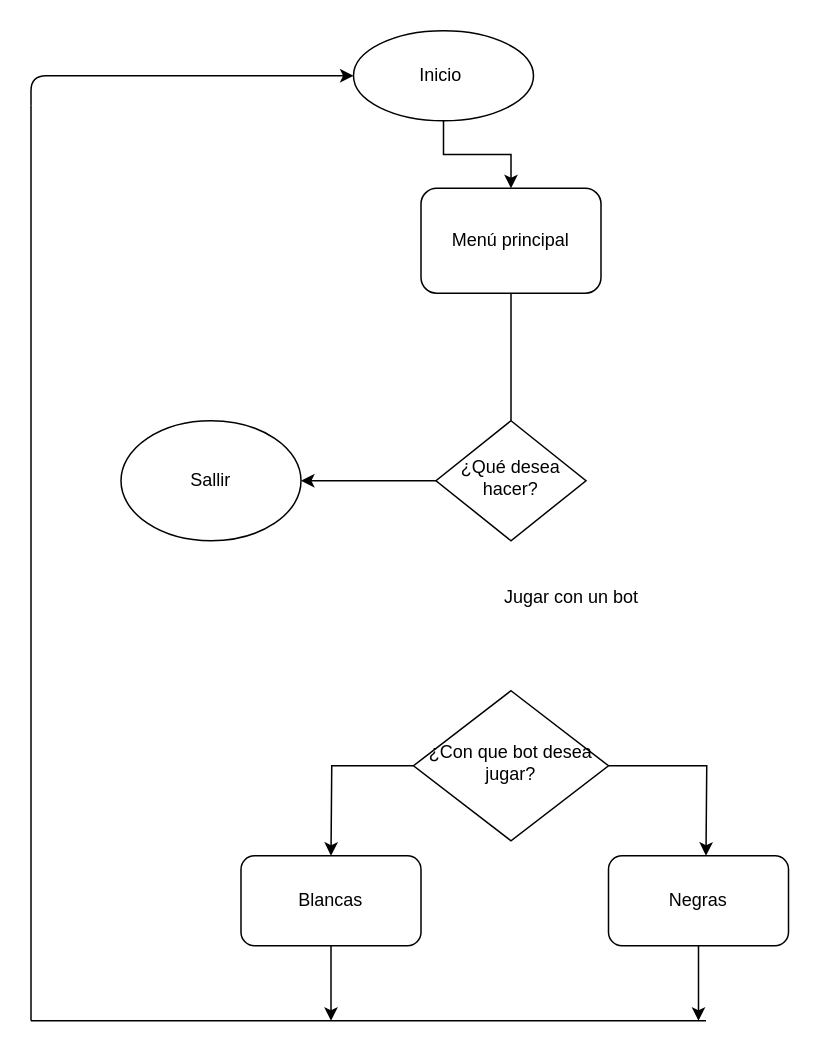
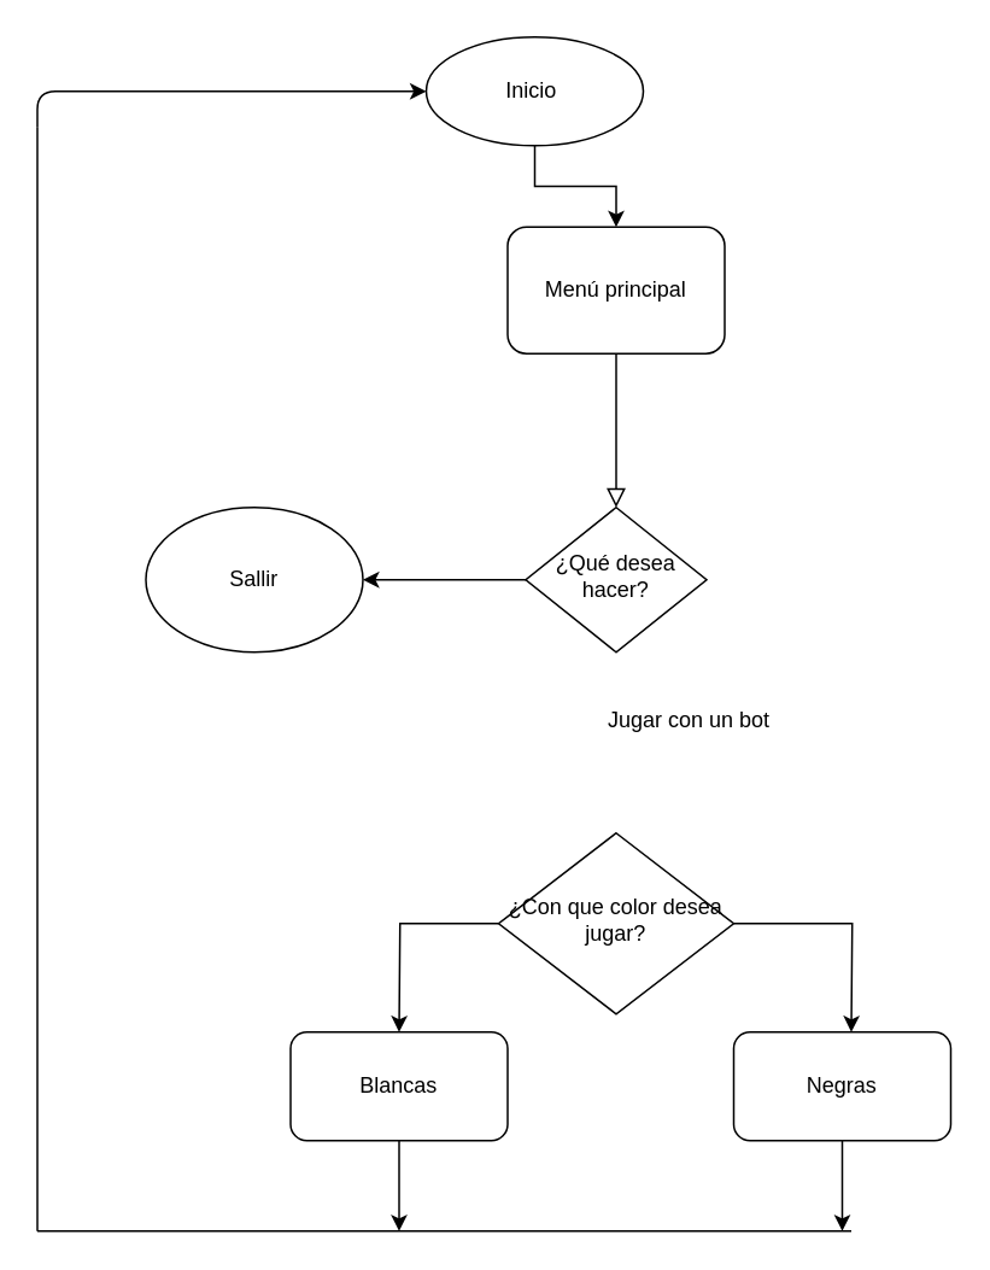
- <mxCell id="2" value="" style="rounded=0;html=1;jettySize=auto;orthogonalLoop=1;fontSize=11;endArrow=none;endFill=0;endSize=8;strokeWidth=1;shadow=0;labelBackgroundColor=none;edgeStyle=orthogonalEdgeStyle;" parent="1" source="3" target="5" edge="1"><mxGeometry relative="1" as="geometry" /></mxCell>
+ <mxCell id="2" value="" style="rounded=0;html=1;jettySize=auto;orthogonalLoop=1;fontSize=11;endArrow=block;endFill=0;endSize=8;strokeWidth=1;shadow=0;labelBackgroundColor=none;edgeStyle=orthogonalEdgeStyle;" parent="1" source="3" target="5" edge="1"><mxGeometry relative="1" as="geometry" /></mxCell>
- <mxCell id="8" value="¿Con que bot desea jugar?" style="rhombus;whiteSpace=wrap;html=1;shadow=0;fontFamily=Helvetica;fontSize=12;align=center;strokeWidth=1;spacing=6;spacingTop=-4;" parent="1" vertex="1"><mxGeometry x="275" y="460" width="130" height="100" as="geometry" /></mxCell>
+ <mxCell id="8" value="¿Con que color desea jugar?" style="rhombus;whiteSpace=wrap;html=1;shadow=0;fontFamily=Helvetica;fontSize=12;align=center;strokeWidth=1;spacing=6;spacingTop=-4;" parent="1" vertex="1"><mxGeometry x="275" y="460" width="130" height="100" as="geometry" /></mxCell>
